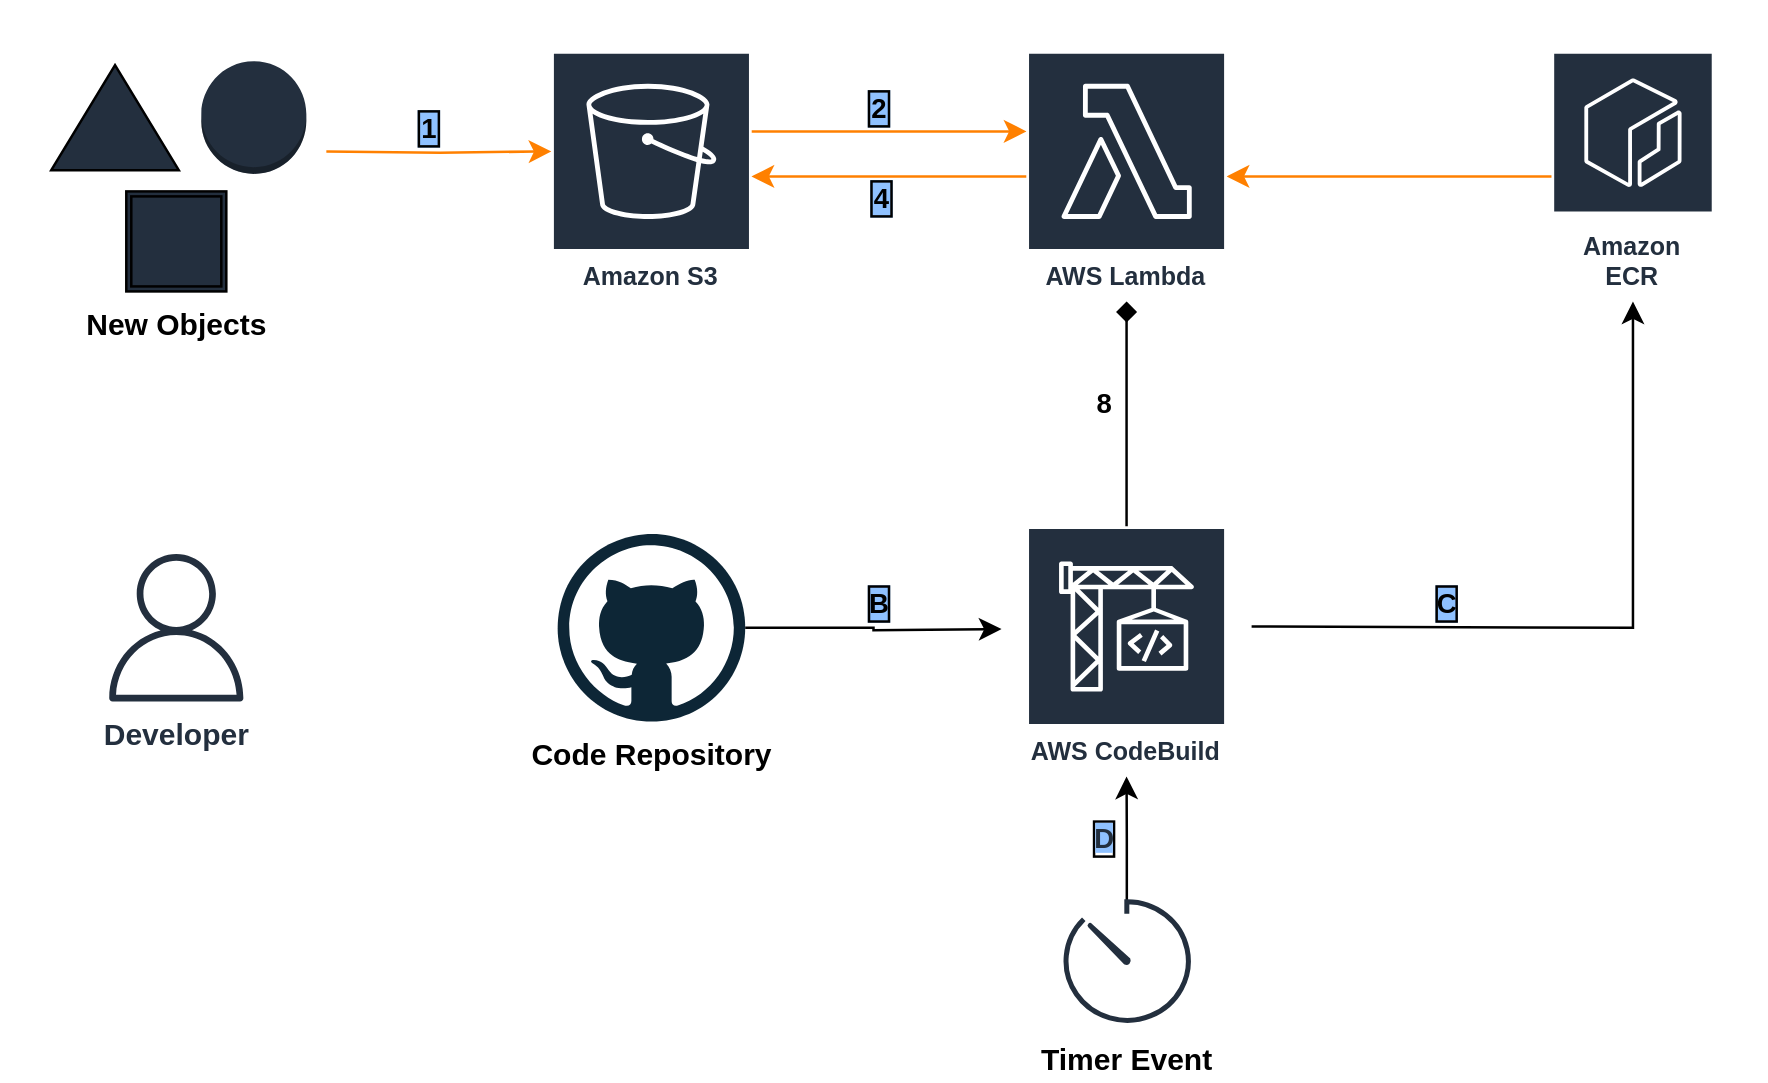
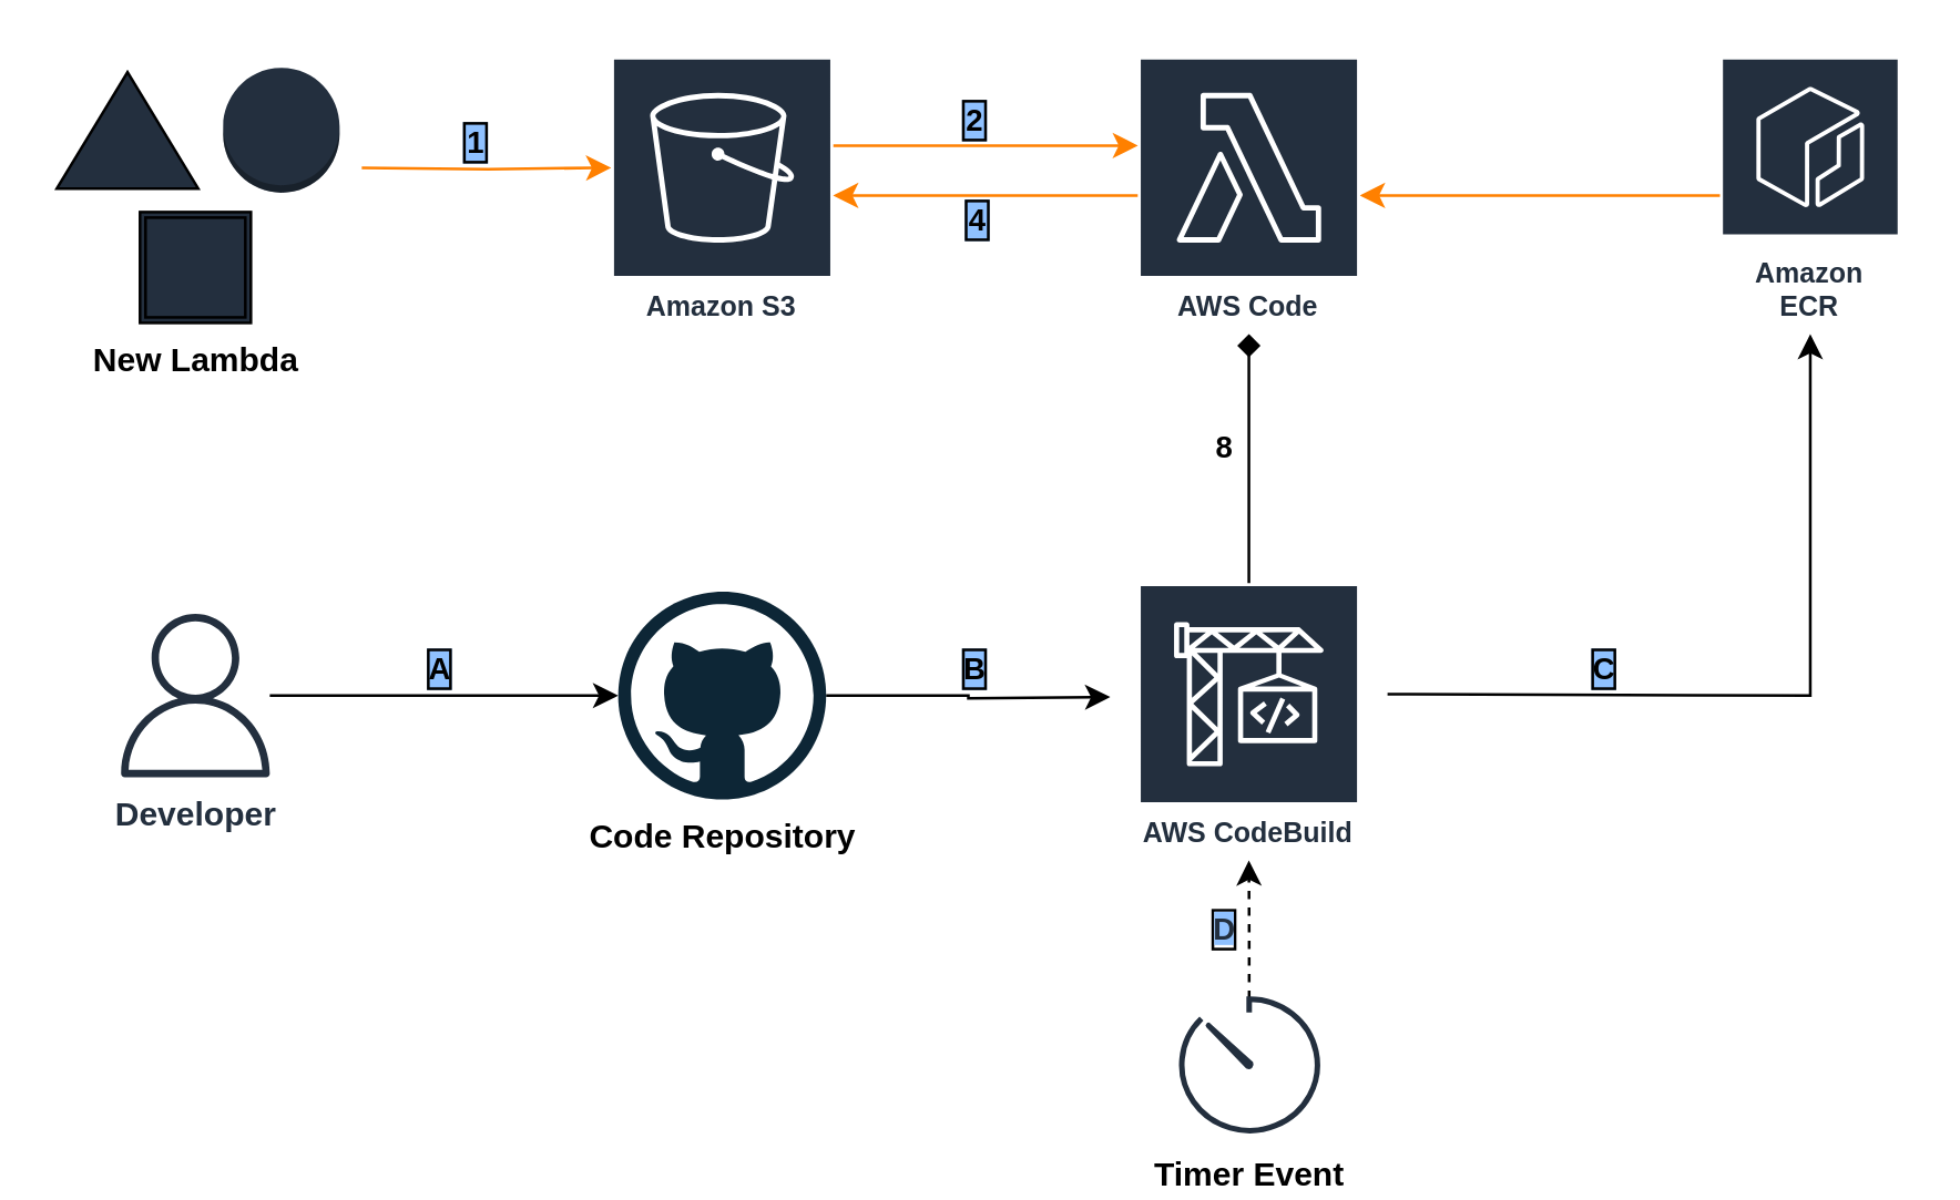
- <mxCell id="12" value="AWS Lambda" style="outlineConnect=0;fontColor=#232F3E;gradientColor=none;strokeColor=#ffffff;fillColor=#232F3E;dashed=0;verticalLabelPosition=middle;verticalAlign=bottom;align=center;html=1;whiteSpace=wrap;fontSize=10;fontStyle=1;spacing=3;shape=mxgraph.aws4.productIcon;prIcon=mxgraph.aws4.lambda;" vertex="1" parent="1"><mxGeometry x="410" y="20" width="80" height="100" as="geometry" /></mxCell>
+ <mxCell id="12" value="AWS Code" style="outlineConnect=0;fontColor=#232F3E;gradientColor=none;strokeColor=#ffffff;fillColor=#232F3E;dashed=0;verticalLabelPosition=middle;verticalAlign=bottom;align=center;html=1;whiteSpace=wrap;fontSize=10;fontStyle=1;spacing=3;shape=mxgraph.aws4.productIcon;prIcon=mxgraph.aws4.lambda;" vertex="1" parent="1"><mxGeometry x="410" y="20" width="80" height="100" as="geometry" /></mxCell>
- <mxCell id="15" value="&lt;b&gt;New Objects&lt;/b&gt;" style="text;html=1;align=center;verticalAlign=middle;resizable=0;points=[];autosize=1;" vertex="1" parent="1"><mxGeometry x="25" y="120" width="90" height="20" as="geometry" /></mxCell>
+ <mxCell id="15" value="&lt;b&gt;New Lambda&lt;/b&gt;" style="text;html=1;align=center;verticalAlign=middle;resizable=0;points=[];autosize=1;" vertex="1" parent="1"><mxGeometry x="25" y="120" width="90" height="20" as="geometry" /></mxCell>
+ <mxCell id="21" style="edgeStyle=orthogonalEdgeStyle;rounded=0;orthogonalLoop=1;jettySize=auto;html=1;" edge="1" parent="1" source="23" target="26"><mxGeometry relative="1" as="geometry" /></mxCell>
+ <mxCell id="22" value="&lt;b&gt;A&lt;/b&gt;" style="edgeLabel;html=1;align=center;verticalAlign=middle;resizable=0;points=[];labelBorderColor=#000000;labelBackgroundColor=#8FC1FF;" vertex="1" connectable="0" parent="21"><mxGeometry x="-0.325" y="-2" relative="1" as="geometry"><mxPoint x="18.5" y="-12.5" as="offset" /></mxGeometry></mxCell>
- <mxCell id="27" style="edgeStyle=orthogonalEdgeStyle;rounded=0;orthogonalLoop=1;jettySize=auto;html=1;fontColor=#8FC1FF;" edge="1" parent="1" source="29" target="20"><mxGeometry relative="1" as="geometry" /></mxCell>
+ <mxCell id="27" style="edgeStyle=orthogonalEdgeStyle;rounded=0;orthogonalLoop=1;jettySize=auto;html=1;fontColor=#8FC1FF;dashed=1;" edge="1" parent="1" source="29" target="20"><mxGeometry relative="1" as="geometry" /></mxCell>
